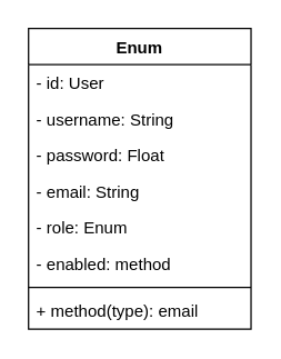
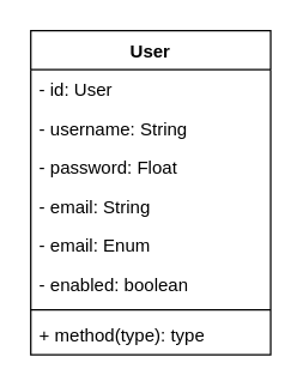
- <mxCell id="2" value="Enum" style="swimlane;fontStyle=1;align=center;verticalAlign=top;childLayout=stackLayout;horizontal=1;startSize=26;horizontalStack=0;resizeParent=1;resizeParentMax=0;resizeLast=0;collapsible=1;marginBottom=0;whiteSpace=wrap;html=1;" vertex="1" parent="1"><mxGeometry x="20" y="20" width="160" height="216" as="geometry" /></mxCell>
+ <mxCell id="2" value="User" style="swimlane;fontStyle=1;align=center;verticalAlign=top;childLayout=stackLayout;horizontal=1;startSize=26;horizontalStack=0;resizeParent=1;resizeParentMax=0;resizeLast=0;collapsible=1;marginBottom=0;whiteSpace=wrap;html=1;" vertex="1" parent="1"><mxGeometry x="20" y="20" width="160" height="216" as="geometry" /></mxCell>
- <mxCell id="7" value="- role: Enum" style="text;strokeColor=none;fillColor=none;align=left;verticalAlign=top;spacingLeft=4;spacingRight=4;overflow=hidden;rotatable=0;points=[[0,0.5],[1,0.5]];portConstraint=eastwest;whiteSpace=wrap;html=1;" vertex="1" parent="2"><mxGeometry y="130" width="160" height="26" as="geometry" /></mxCell>
+ <mxCell id="7" value="- email: Enum" style="text;strokeColor=none;fillColor=none;align=left;verticalAlign=top;spacingLeft=4;spacingRight=4;overflow=hidden;rotatable=0;points=[[0,0.5],[1,0.5]];portConstraint=eastwest;whiteSpace=wrap;html=1;" vertex="1" parent="2"><mxGeometry y="130" width="160" height="26" as="geometry" /></mxCell>
- <mxCell id="8" value="- enabled: method" style="text;strokeColor=none;fillColor=none;align=left;verticalAlign=top;spacingLeft=4;spacingRight=4;overflow=hidden;rotatable=0;points=[[0,0.5],[1,0.5]];portConstraint=eastwest;whiteSpace=wrap;html=1;" vertex="1" parent="2"><mxGeometry y="156" width="160" height="26" as="geometry" /></mxCell>
+ <mxCell id="8" value="- enabled: boolean" style="text;strokeColor=none;fillColor=none;align=left;verticalAlign=top;spacingLeft=4;spacingRight=4;overflow=hidden;rotatable=0;points=[[0,0.5],[1,0.5]];portConstraint=eastwest;whiteSpace=wrap;html=1;" vertex="1" parent="2"><mxGeometry y="156" width="160" height="26" as="geometry" /></mxCell>
- <mxCell id="10" value="+ method(type): email" style="text;strokeColor=none;fillColor=none;align=left;verticalAlign=top;spacingLeft=4;spacingRight=4;overflow=hidden;rotatable=0;points=[[0,0.5],[1,0.5]];portConstraint=eastwest;whiteSpace=wrap;html=1;" vertex="1" parent="2"><mxGeometry y="190" width="160" height="26" as="geometry" /></mxCell>
+ <mxCell id="10" value="+ method(type): type" style="text;strokeColor=none;fillColor=none;align=left;verticalAlign=top;spacingLeft=4;spacingRight=4;overflow=hidden;rotatable=0;points=[[0,0.5],[1,0.5]];portConstraint=eastwest;whiteSpace=wrap;html=1;" vertex="1" parent="2"><mxGeometry y="190" width="160" height="26" as="geometry" /></mxCell>
